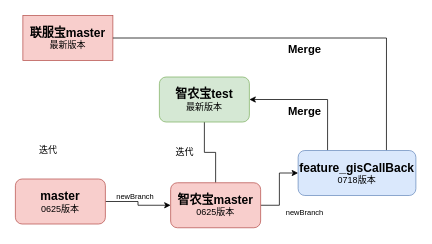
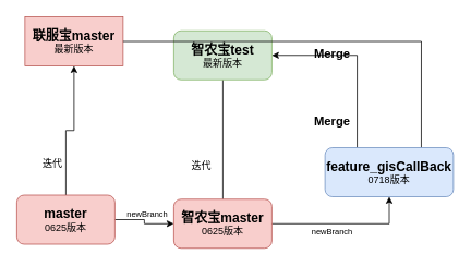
- <mxCell id="10" value="&lt;font style=&quot;&quot;&gt;&lt;span style=&quot;font-weight: bold; font-size: 16px;&quot;&gt;智农宝test&lt;/span&gt;&lt;br&gt;&lt;font style=&quot;&quot;&gt;最新版本&lt;/font&gt;&lt;/font&gt;" style="rounded=1;whiteSpace=wrap;html=1;fillColor=#d5e8d4;strokeColor=#82b366;" vertex="1" parent="1"><mxGeometry x="212" y="102" width="120" height="60" as="geometry" /></mxCell>
+ <mxCell id="10" value="&lt;font style=&quot;&quot;&gt;&lt;span style=&quot;font-weight: bold; font-size: 16px;&quot;&gt;智农宝test&lt;/span&gt;&lt;br&gt;&lt;font style=&quot;&quot;&gt;最新版本&lt;/font&gt;&lt;/font&gt;" style="rounded=1;whiteSpace=wrap;html=1;fillColor=#d5e8d4;strokeColor=#82b366;" vertex="1" parent="1"><mxGeometry x="212" y="37" width="120" height="60" as="geometry" /></mxCell>
+ <mxCell id="2" style="edgeStyle=orthogonalEdgeStyle;rounded=0;orthogonalLoop=1;jettySize=auto;html=1;exitX=0.5;exitY=0;exitDx=0;exitDy=0;entryX=0.5;entryY=1;entryDx=0;entryDy=0;" edge="1" parent="1" source="4" target="5"><mxGeometry relative="1" as="geometry" /></mxCell>
- <mxCell id="14" value="&lt;font style=&quot;&quot;&gt;&lt;span style=&quot;font-weight: bold; font-size: 16px;&quot;&gt;feature_gisCallBack&lt;/span&gt;&lt;br&gt;0718版本&lt;/font&gt;" style="rounded=1;whiteSpace=wrap;html=1;fillColor=#dae8fc;strokeColor=#6c8ebf;" vertex="1" parent="1"><mxGeometry x="397" y="200" width="157" height="60" as="geometry" /></mxCell>
+ <mxCell id="14" value="&lt;font style=&quot;&quot;&gt;&lt;span style=&quot;font-weight: bold; font-size: 16px;&quot;&gt;feature_gisCallBack&lt;/span&gt;&lt;br&gt;0718版本&lt;/font&gt;" style="rounded=1;whiteSpace=wrap;html=1;fillColor=#dae8fc;strokeColor=#6c8ebf;" vertex="1" parent="1"><mxGeometry x="397" y="180" width="157" height="60" as="geometry" /></mxCell>
- <mxCell id="9" value="&lt;font style=&quot;&quot;&gt;&lt;span style=&quot;font-weight: bold; font-size: 16px;&quot;&gt;智农宝master&lt;/span&gt;&lt;br&gt;0625版本&lt;/font&gt;" style="rounded=1;whiteSpace=wrap;html=1;fillColor=#f8cecc;strokeColor=#b85450;" vertex="1" parent="1"><mxGeometry x="227" y="243" width="120" height="60" as="geometry" /></mxCell>
+ <mxCell id="9" value="&lt;font style=&quot;&quot;&gt;&lt;span style=&quot;font-weight: bold; font-size: 16px;&quot;&gt;智农宝master&lt;/span&gt;&lt;br&gt;0625版本&lt;/font&gt;" style="rounded=1;whiteSpace=wrap;html=1;fillColor=#f8cecc;strokeColor=#b85450;" vertex="1" parent="1"><mxGeometry x="212" y="243" width="120" height="60" as="geometry" /></mxCell>
